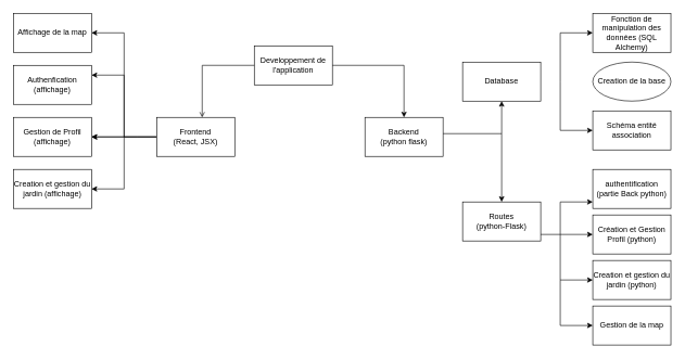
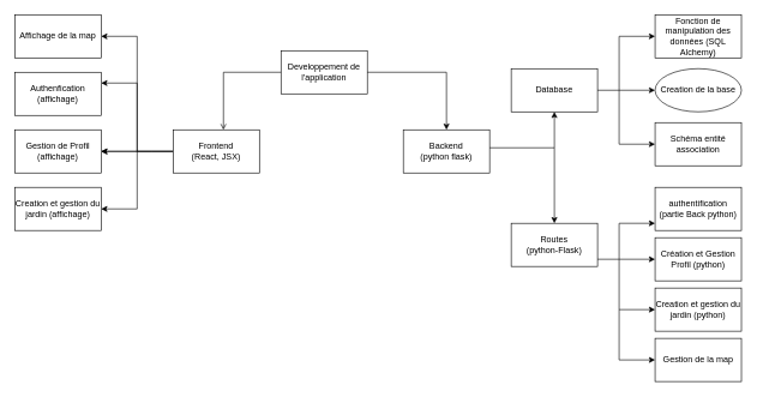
+ <mxCell id="24" value="" style="endArrow=classic;html=1;rounded=0;entryX=0;entryY=0.5;entryDx=0;entryDy=0;exitX=1;exitY=0.5;exitDx=0;exitDy=0;" edge="1" parent="1" source="15" target="18"><mxGeometry width="50" height="50" relative="1" as="geometry"><mxPoint x="840" y="125" as="sourcePoint" /><mxPoint x="880" y="80" as="targetPoint" /></mxGeometry></mxCell>
